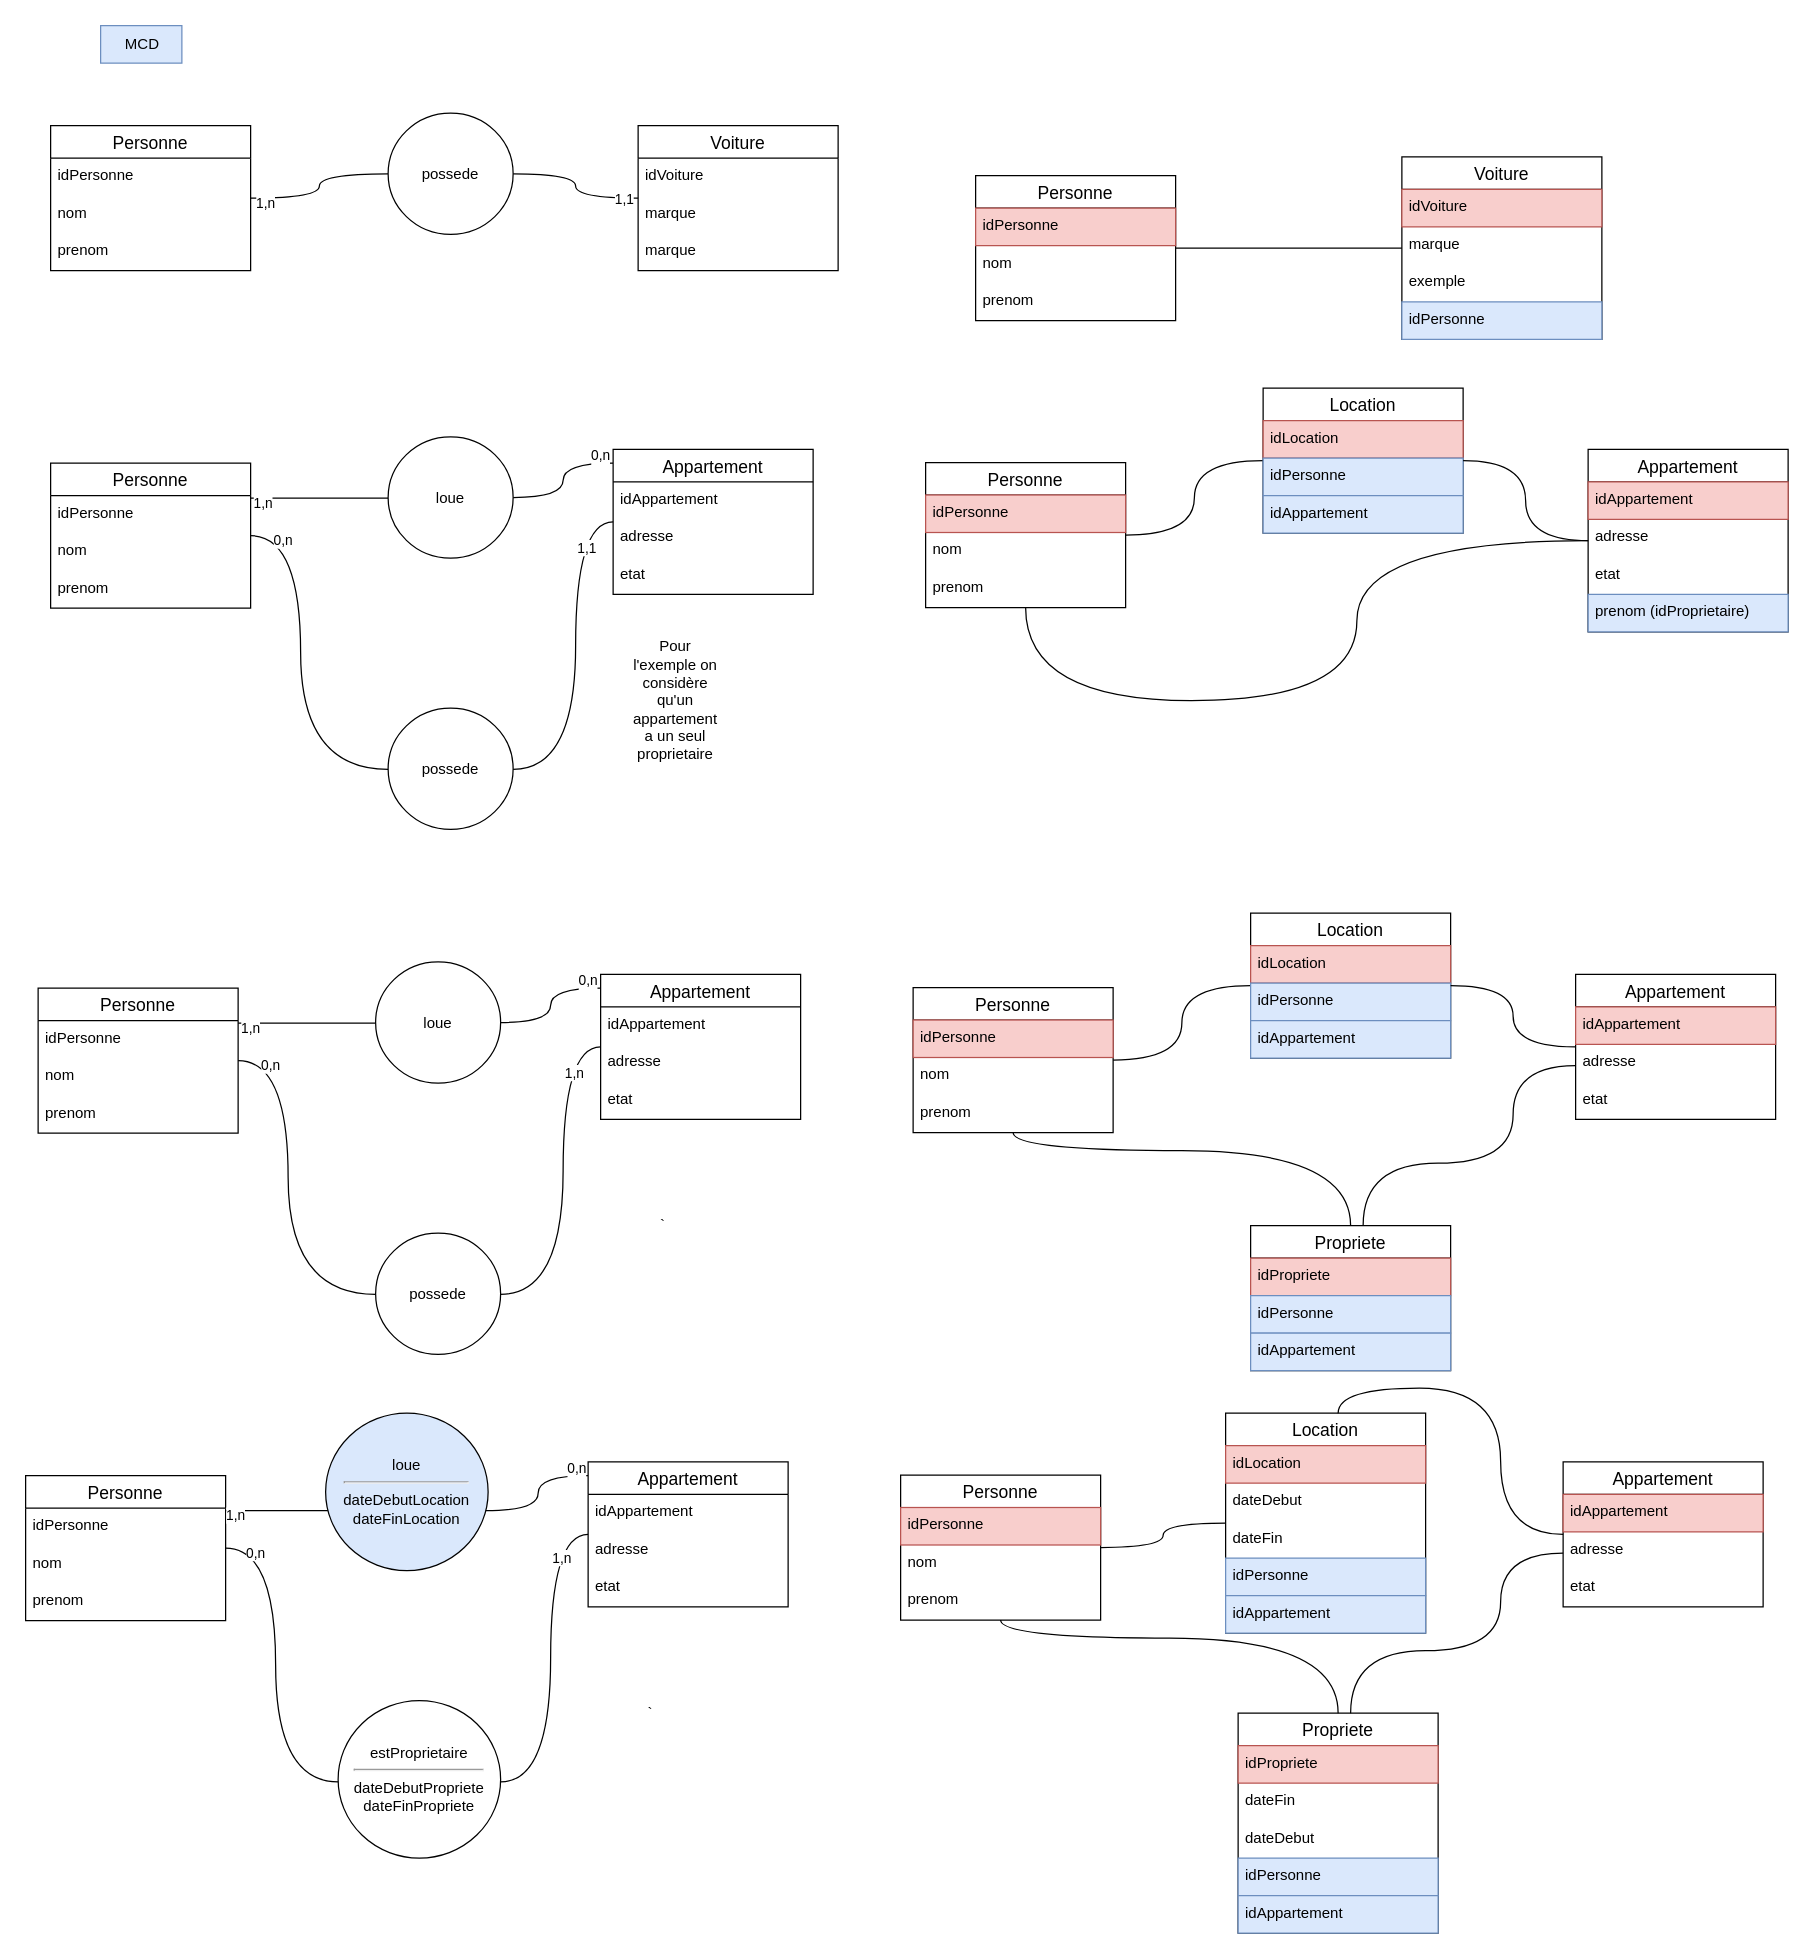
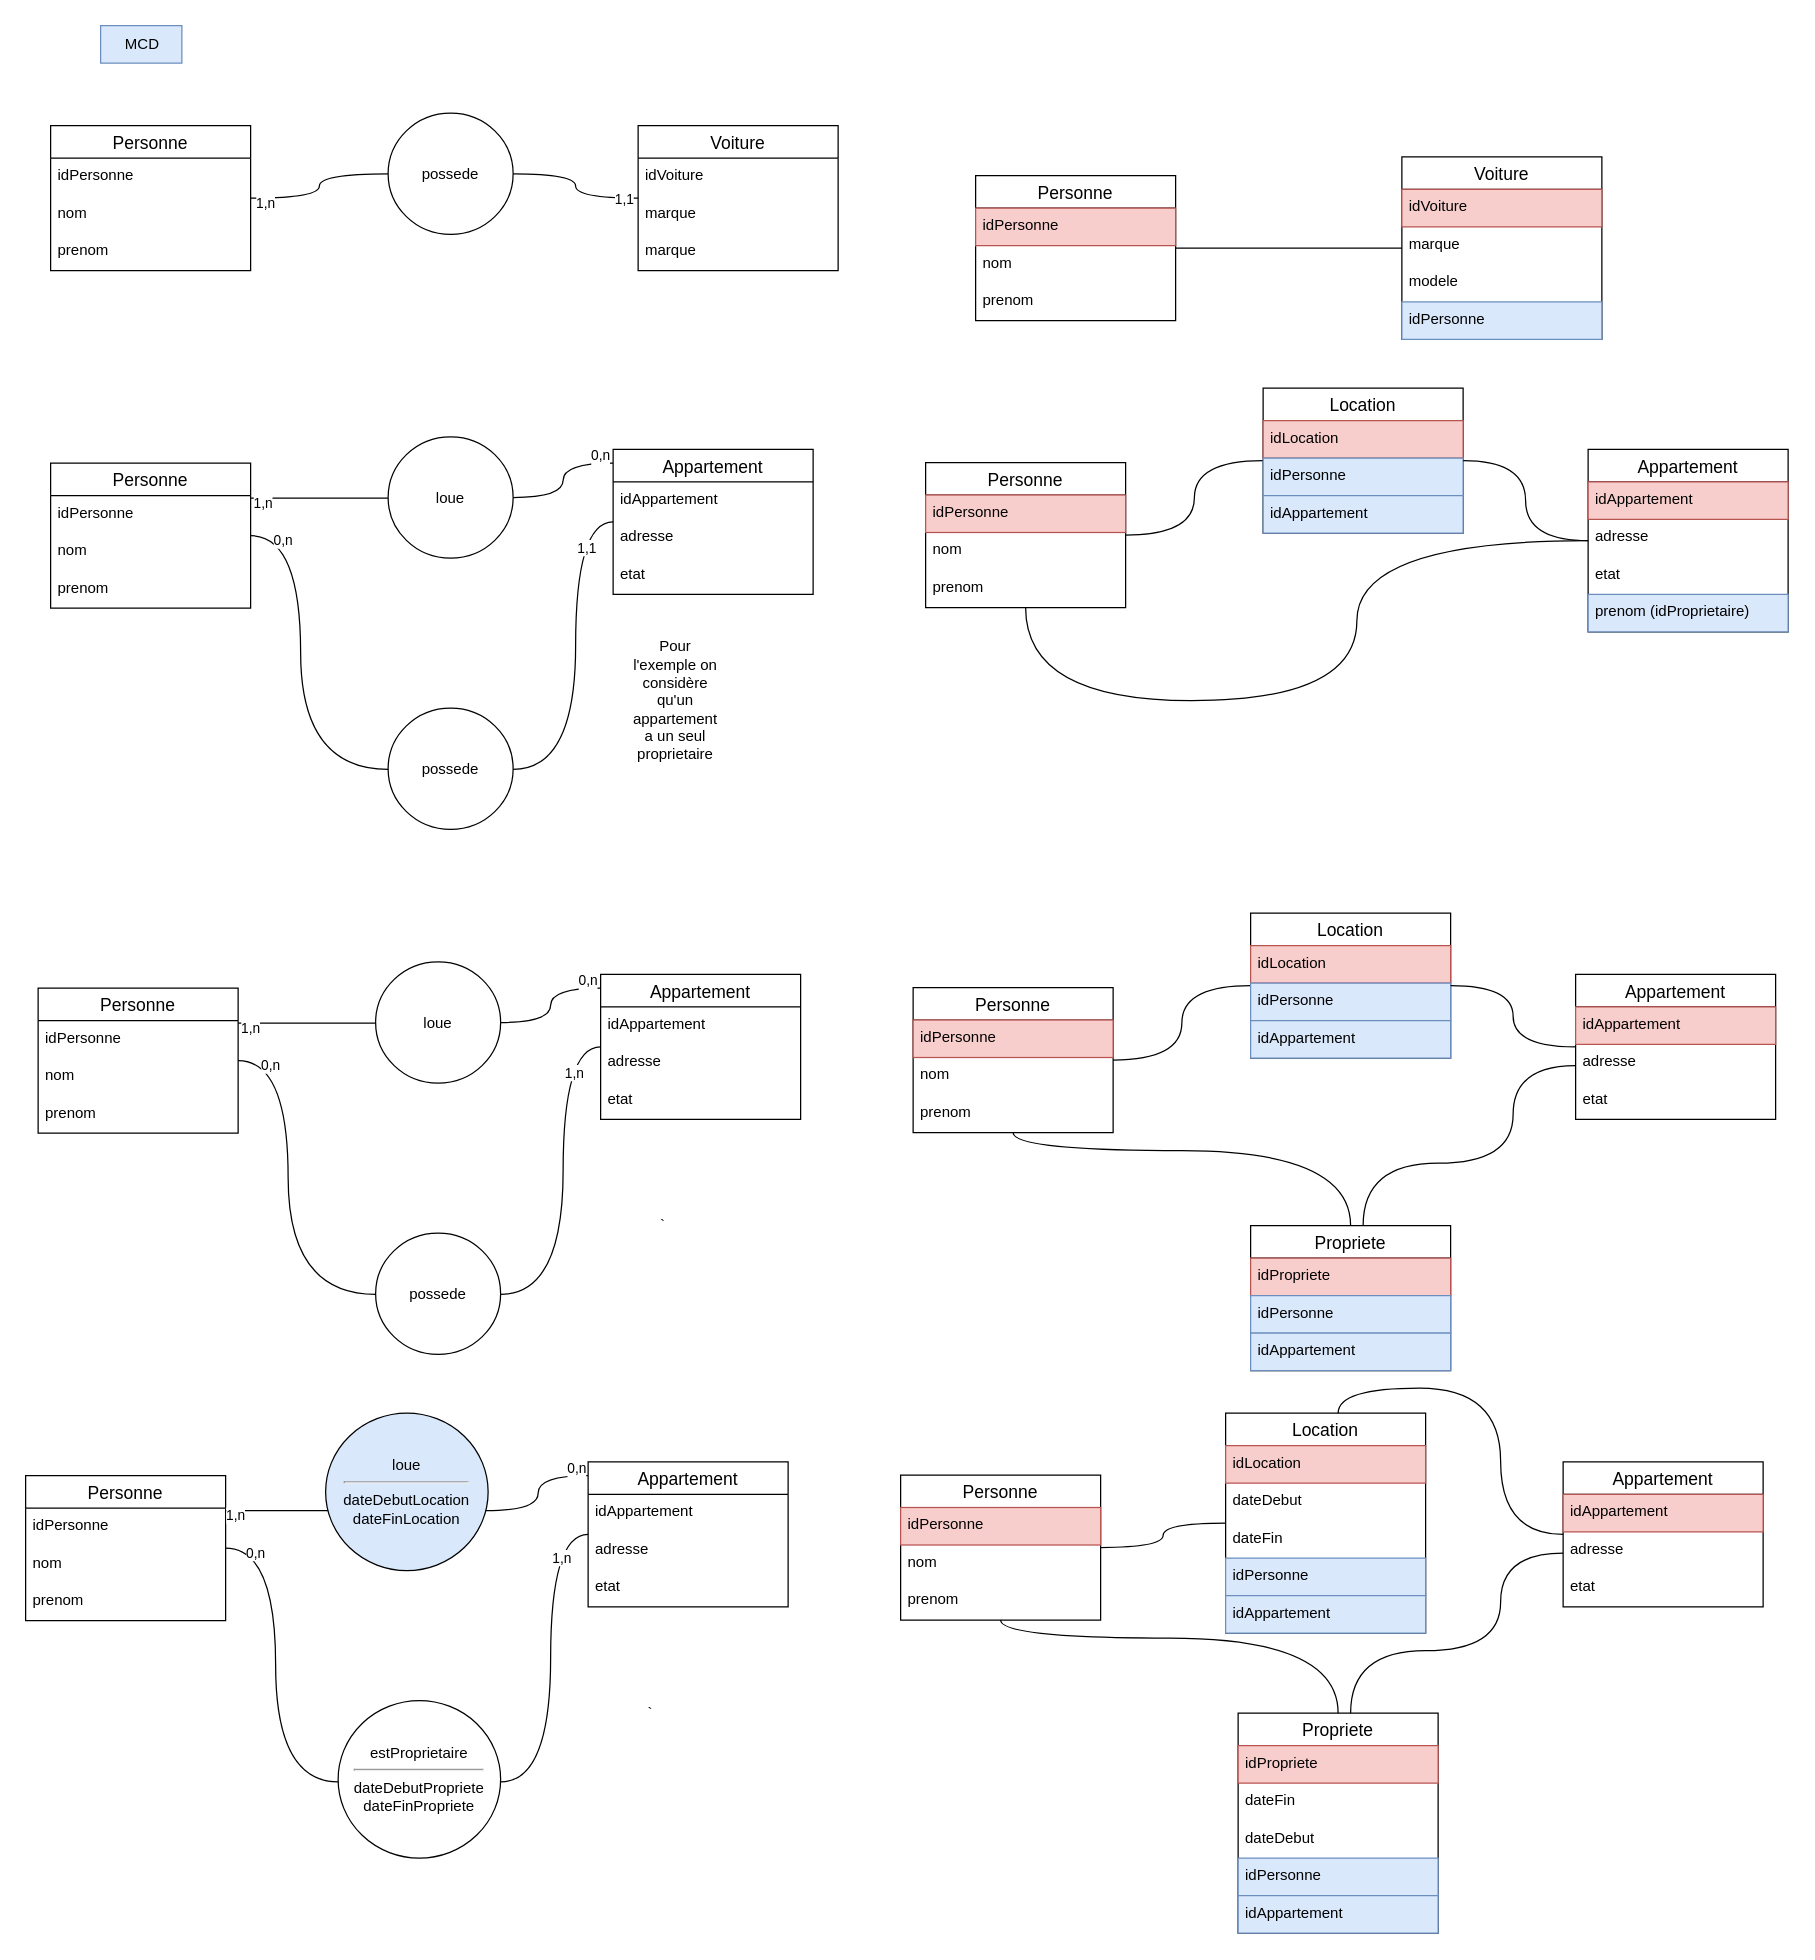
- <mxCell id="24" value="exemple" style="text;strokeColor=none;fillColor=none;spacingLeft=4;spacingRight=4;overflow=hidden;rotatable=0;points=[[0,0.5],[1,0.5]];portConstraint=eastwest;fontSize=12;" vertex="1" parent="21"><mxGeometry y="86" width="160" height="30" as="geometry" /></mxCell>
+ <mxCell id="24" value="modele" style="text;strokeColor=none;fillColor=none;spacingLeft=4;spacingRight=4;overflow=hidden;rotatable=0;points=[[0,0.5],[1,0.5]];portConstraint=eastwest;fontSize=12;" vertex="1" parent="21"><mxGeometry y="86" width="160" height="30" as="geometry" /></mxCell>
